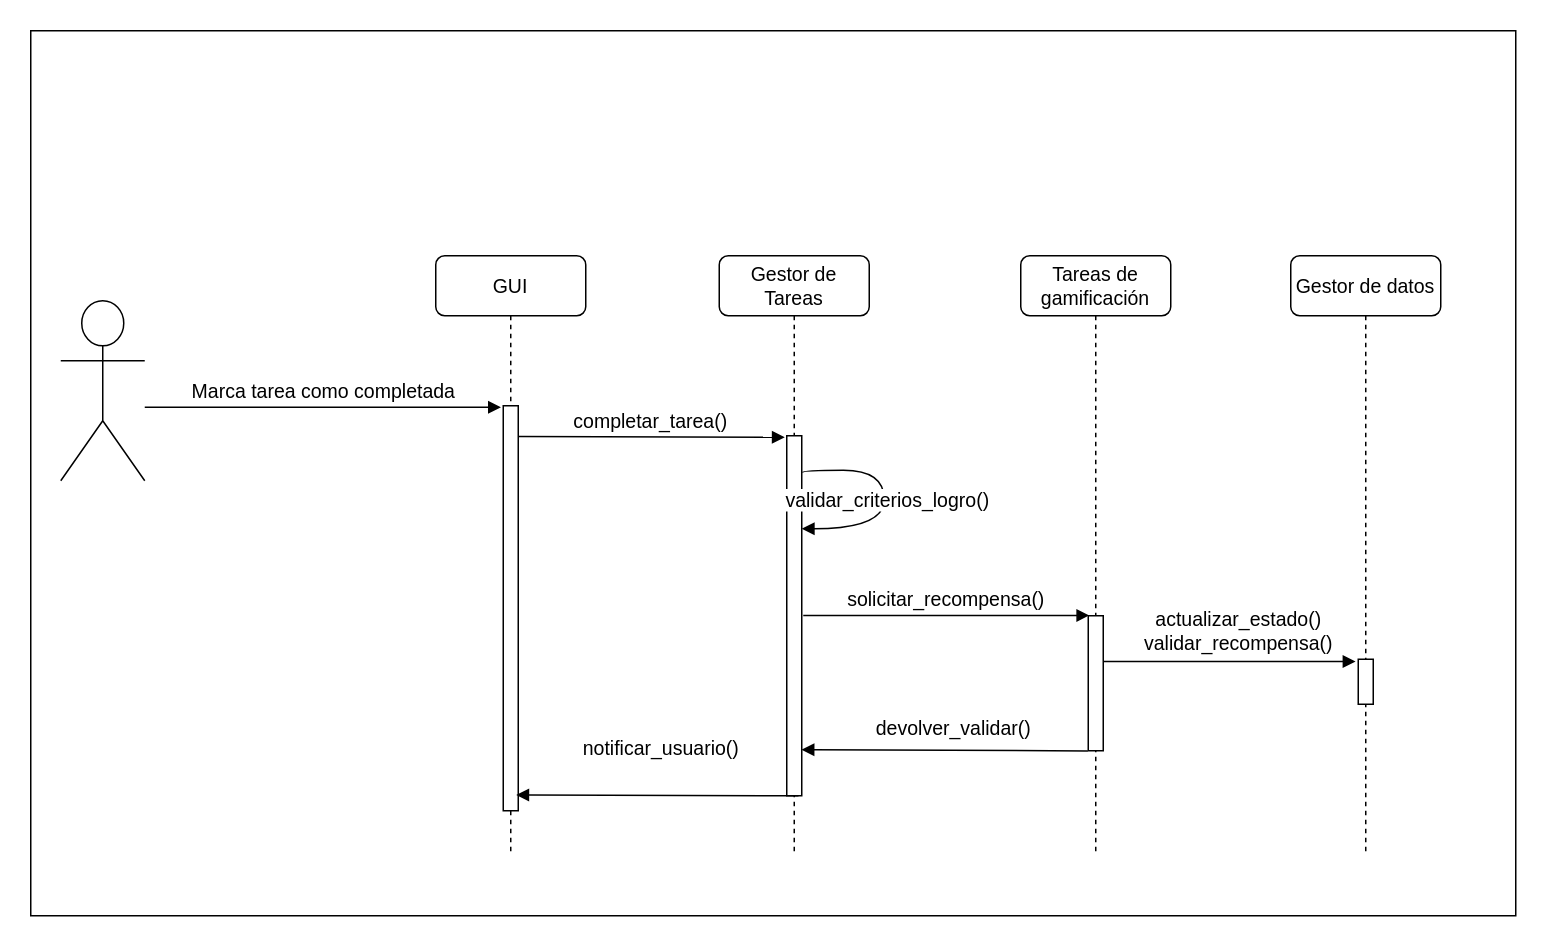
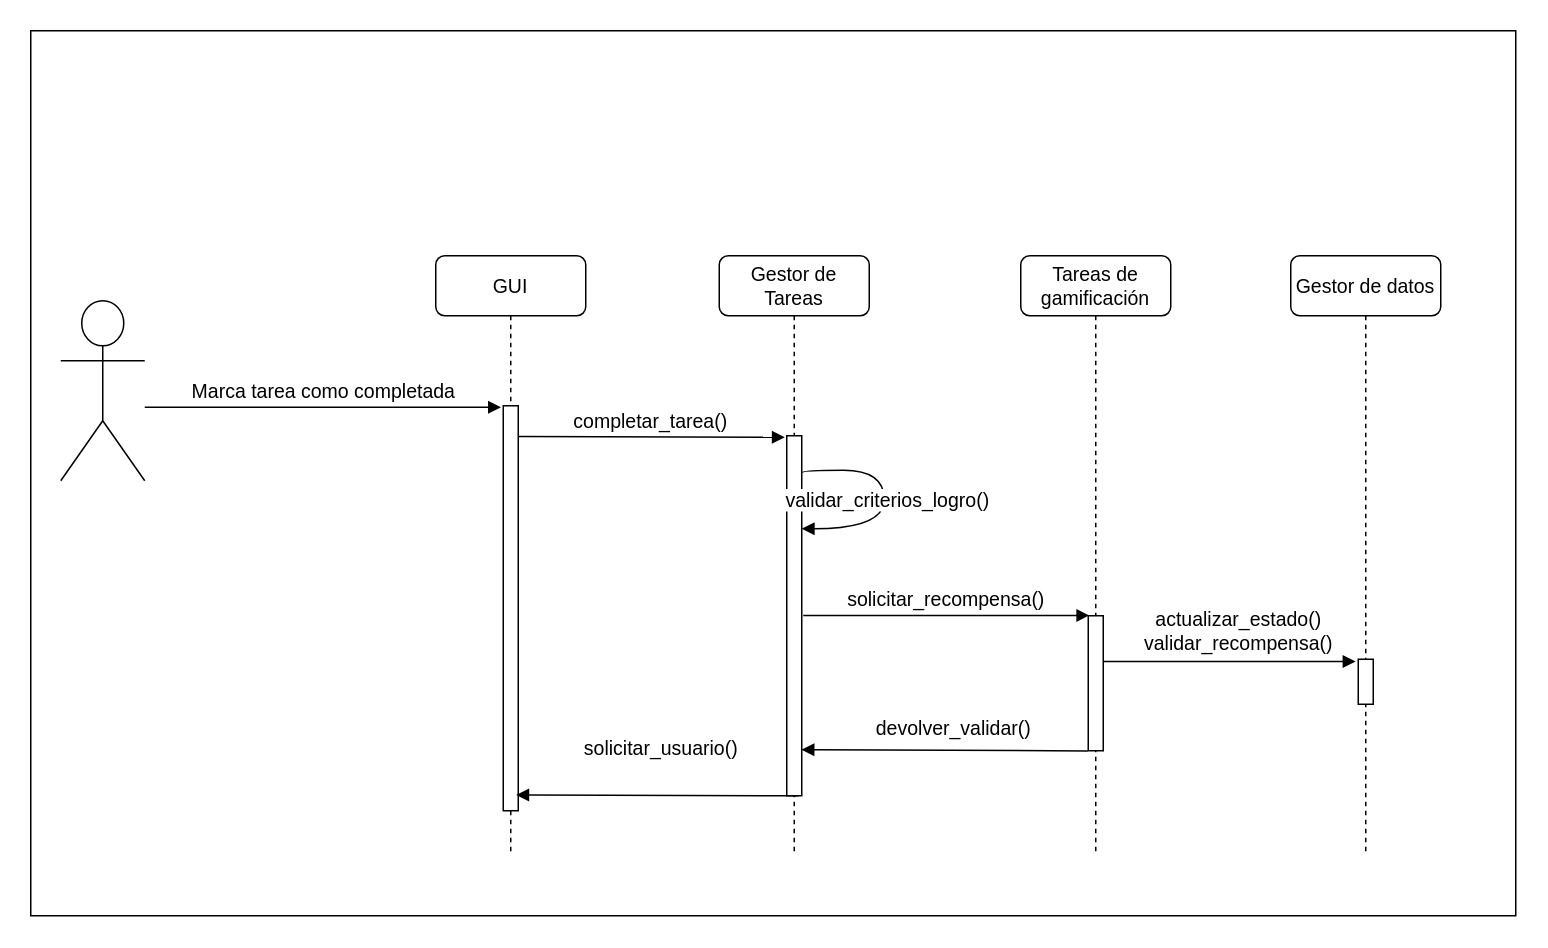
- <mxCell id="20" value="notificar_usuario()" style="text;html=1;align=center;verticalAlign=middle;resizable=0;points=[];autosize=1;strokeColor=none;fillColor=none;fontSize=13;fontFamily=Helvetica;fontColor=#000000;" parent="1" vertex="1"><mxGeometry x="375" y="483" width="130" height="30" as="geometry" /></mxCell>
+ <mxCell id="20" value="solicitar_usuario()" style="text;html=1;align=center;verticalAlign=middle;resizable=0;points=[];autosize=1;strokeColor=none;fillColor=none;fontSize=13;fontFamily=Helvetica;fontColor=#000000;" parent="1" vertex="1"><mxGeometry x="375" y="483" width="130" height="30" as="geometry" /></mxCell>
